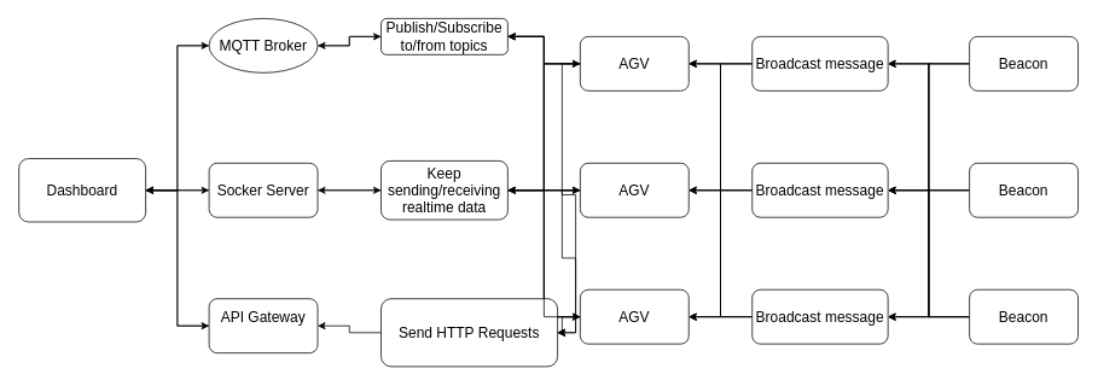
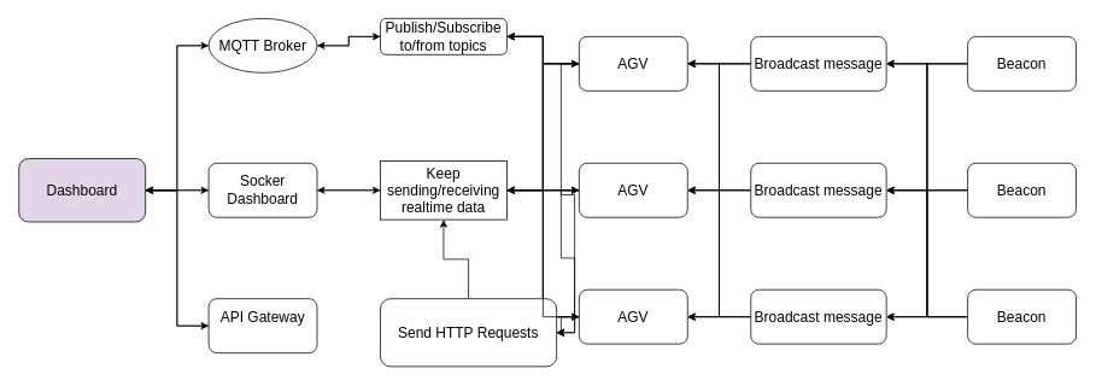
- <mxCell id="5" value="&lt;font style=&quot;font-size: 16px;&quot;&gt;Dashboard&lt;/font&gt;" style="rounded=1;whiteSpace=wrap;html=1;" parent="1" vertex="1"><mxGeometry x="20" y="175" width="140" height="70" as="geometry" /></mxCell>
+ <mxCell id="5" value="&lt;font style=&quot;font-size: 16px;&quot;&gt;Dashboard&lt;/font&gt;" style="rounded=1;whiteSpace=wrap;html=1;fillColor=#e1d5e7;" parent="1" vertex="1"><mxGeometry x="20" y="175" width="140" height="70" as="geometry" /></mxCell>
- <mxCell id="32" value="&lt;font size=&quot;3&quot;&gt;Socker Server&lt;br&gt;&lt;/font&gt;" style="rounded=1;whiteSpace=wrap;html=1;" parent="1" vertex="1"><mxGeometry x="230" y="180" width="120" height="60" as="geometry" /></mxCell>
+ <mxCell id="32" value="&lt;font size=&quot;3&quot;&gt;Socker Dashboard&lt;br&gt;&lt;/font&gt;" style="rounded=1;whiteSpace=wrap;html=1;" parent="1" vertex="1"><mxGeometry x="230" y="180" width="120" height="60" as="geometry" /></mxCell>
- <mxCell id="25" value="&lt;font size=&quot;3&quot;&gt;Keep sending/receiving realtime data&lt;/font&gt;" style="rounded=1;whiteSpace=wrap;html=1;" parent="1" vertex="1"><mxGeometry x="420" y="177.5" width="140" height="65" as="geometry" /></mxCell>
+ <mxCell id="25" value="&lt;font size=&quot;3&quot;&gt;Keep sending/receiving realtime data&lt;/font&gt;" style="whiteSpace=wrap;html=1;rounded=0;" parent="1" vertex="1"><mxGeometry x="420" y="177.5" width="140" height="65" as="geometry" /></mxCell>
- <mxCell id="26" style="edgeStyle=orthogonalEdgeStyle;rounded=0;orthogonalLoop=1;jettySize=auto;html=1;entryX=1;entryY=0.5;entryDx=0;entryDy=0;fontFamily=Helvetica;fontSize=18;" parent="1" source="27" target="29" edge="1"><mxGeometry relative="1" as="geometry" /></mxCell>
+ <mxCell id="26" style="edgeStyle=orthogonalEdgeStyle;rounded=0;orthogonalLoop=1;jettySize=auto;html=1;fontFamily=Helvetica;fontSize=18;" parent="1" source="27" target="25" edge="1"><mxGeometry relative="1" as="geometry" /></mxCell>
